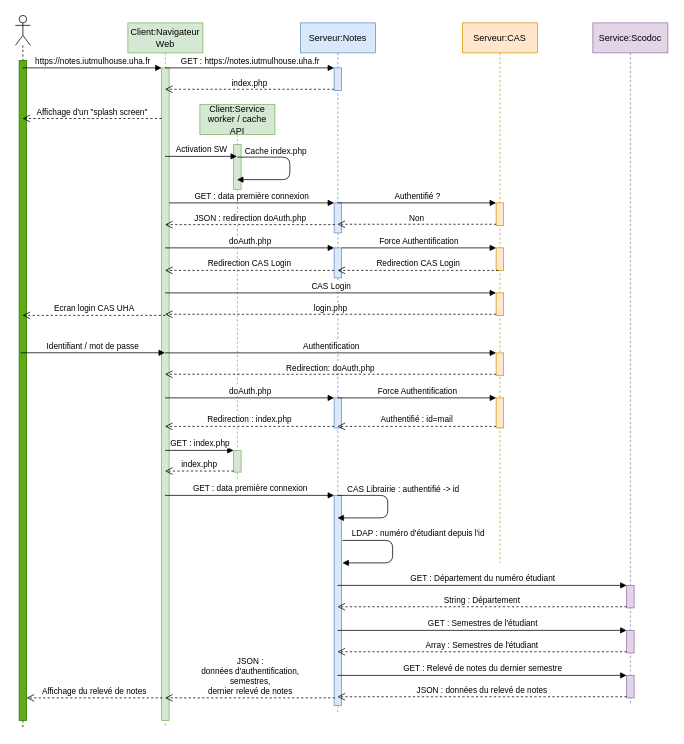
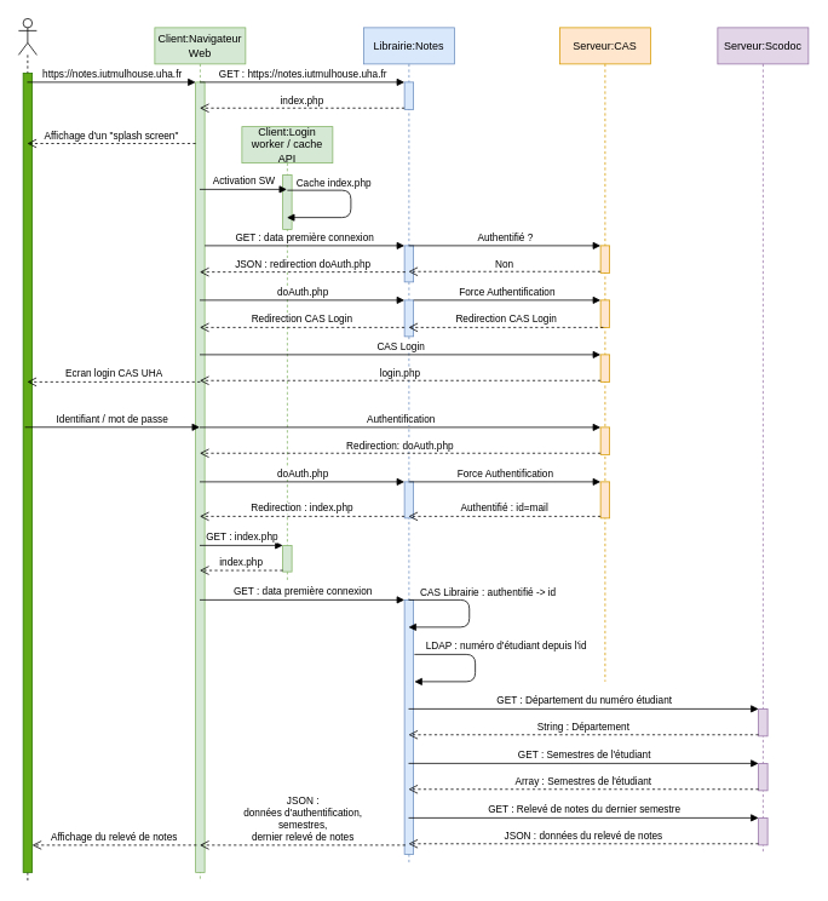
- <mxCell id="4" value="Serveur:Notes" style="shape=umlLifeline;perimeter=lifelinePerimeter;whiteSpace=wrap;html=1;container=1;collapsible=0;recursiveResize=0;outlineConnect=0;fillColor=#dae8fc;strokeColor=#6c8ebf;" vertex="1" parent="1"><mxGeometry x="400" y="30" width="100" height="920" as="geometry" /></mxCell>
+ <mxCell id="4" value="Librairie:Notes" style="shape=umlLifeline;perimeter=lifelinePerimeter;whiteSpace=wrap;html=1;container=1;collapsible=0;recursiveResize=0;outlineConnect=0;fillColor=#dae8fc;strokeColor=#6c8ebf;" vertex="1" parent="1"><mxGeometry x="400" y="30" width="100" height="920" as="geometry" /></mxCell>
- <mxCell id="52" value="Service:Scodoc" style="shape=umlLifeline;perimeter=lifelinePerimeter;whiteSpace=wrap;html=1;container=1;collapsible=0;recursiveResize=0;outlineConnect=0;fillColor=#e1d5e7;strokeColor=#9673a6;" vertex="1" parent="1"><mxGeometry x="790" y="30" width="100" height="910" as="geometry" /></mxCell>
+ <mxCell id="52" value="Serveur:Scodoc" style="shape=umlLifeline;perimeter=lifelinePerimeter;whiteSpace=wrap;html=1;container=1;collapsible=0;recursiveResize=0;outlineConnect=0;fillColor=#e1d5e7;strokeColor=#9673a6;" vertex="1" parent="1"><mxGeometry x="790" y="30" width="100" height="910" as="geometry" /></mxCell>
- <mxCell id="16" value="Client:Service worker / cache API" style="shape=umlLifeline;perimeter=lifelinePerimeter;whiteSpace=wrap;html=1;container=1;collapsible=0;recursiveResize=0;outlineConnect=0;fillColor=#d5e8d4;strokeColor=#82b366;" vertex="1" parent="1"><mxGeometry x="266" y="139" width="100" height="501" as="geometry" /></mxCell>
+ <mxCell id="16" value="Client:Login worker / cache API" style="shape=umlLifeline;perimeter=lifelinePerimeter;whiteSpace=wrap;html=1;container=1;collapsible=0;recursiveResize=0;outlineConnect=0;fillColor=#d5e8d4;strokeColor=#82b366;" vertex="1" parent="1"><mxGeometry x="266" y="139" width="100" height="501" as="geometry" /></mxCell>
